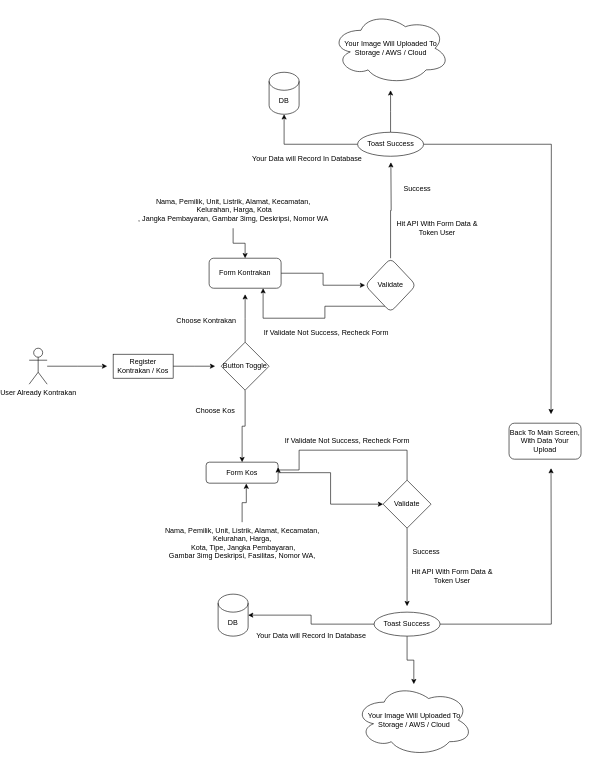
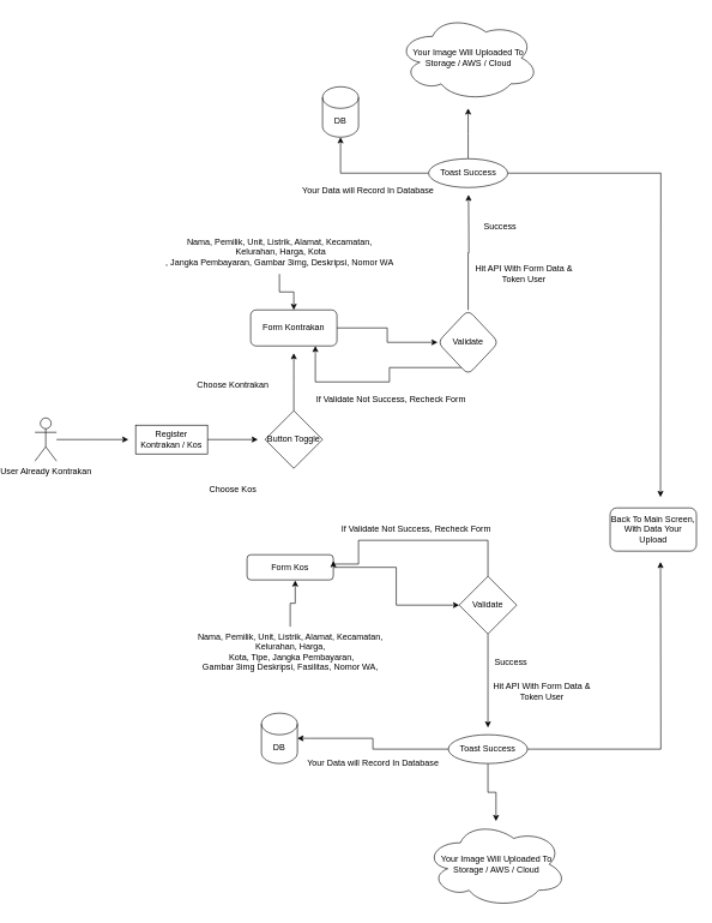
- <mxCell id="10" value="Choose Kontrakan" style="text;html=1;align=center;verticalAlign=middle;resizable=0;points=[];autosize=1;strokeColor=none;fillColor=none;" vertex="1" parent="1"><mxGeometry x="255" y="520" width="120" height="30" as="geometry" /></mxCell>
+ <mxCell id="10" value="Choose Kontrakan" style="text;html=1;align=center;verticalAlign=middle;resizable=0;points=[];autosize=1;strokeColor=none;fillColor=none;" vertex="1" parent="1"><mxGeometry x="235" y="520" width="120" height="30" as="geometry" /></mxCell>
- <mxCell id="9" value="Choose Kos" style="text;html=1;align=center;verticalAlign=middle;resizable=0;points=[];autosize=1;strokeColor=none;fillColor=none;" vertex="1" parent="1"><mxGeometry x="285" y="670" width="90" height="30" as="geometry" /></mxCell>
+ <mxCell id="9" value="Choose Kos" style="text;html=1;align=center;verticalAlign=middle;resizable=0;points=[];autosize=1;strokeColor=none;fillColor=none;" vertex="1" parent="1"><mxGeometry x="250" y="665" width="90" height="30" as="geometry" /></mxCell>
- <mxCell id="6" style="edgeStyle=orthogonalEdgeStyle;rounded=0;orthogonalLoop=1;jettySize=auto;html=1;entryX=0.5;entryY=0;entryDx=0;entryDy=0;" edge="1" parent="1" source="8" target="14"><mxGeometry relative="1" as="geometry"><mxPoint x="380" y="750" as="targetPoint" /></mxGeometry></mxCell>
